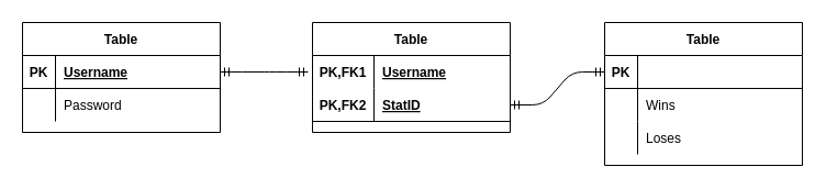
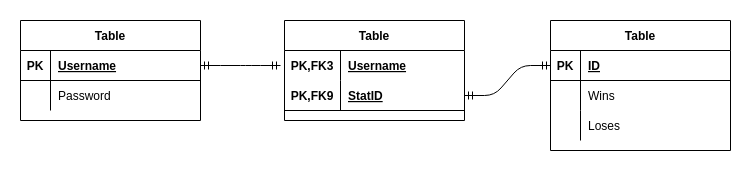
- <mxCell id="21" value="PK,FK1" style="shape=partialRectangle;connectable=0;fillColor=none;top=0;left=0;bottom=0;right=0;fontStyle=1;overflow=hidden;" vertex="1" parent="20"><mxGeometry width="56" height="30" as="geometry" /></mxCell>
+ <mxCell id="21" value="PK,FK3" style="shape=partialRectangle;connectable=0;fillColor=none;top=0;left=0;bottom=0;right=0;fontStyle=1;overflow=hidden;" vertex="1" parent="20"><mxGeometry width="56" height="30" as="geometry" /></mxCell>
+ <mxCell id="5" value="ID" style="shape=partialRectangle;connectable=0;fillColor=none;top=0;left=0;bottom=0;right=0;align=left;spacingLeft=6;fontStyle=5;overflow=hidden;" vertex="1" parent="3"><mxGeometry x="30" width="150" height="30" as="geometry" /></mxCell>
- <mxCell id="24" value="PK,FK2" style="shape=partialRectangle;connectable=0;fillColor=none;top=0;left=0;bottom=0;right=0;fontStyle=1;overflow=hidden;" vertex="1" parent="23"><mxGeometry width="56" height="30" as="geometry" /></mxCell>
+ <mxCell id="24" value="PK,FK9" style="shape=partialRectangle;connectable=0;fillColor=none;top=0;left=0;bottom=0;right=0;fontStyle=1;overflow=hidden;" vertex="1" parent="23"><mxGeometry width="56" height="30" as="geometry" /></mxCell>
